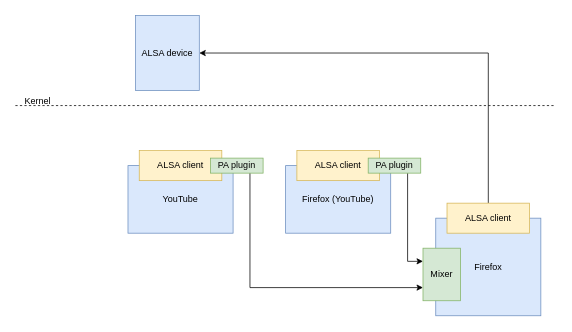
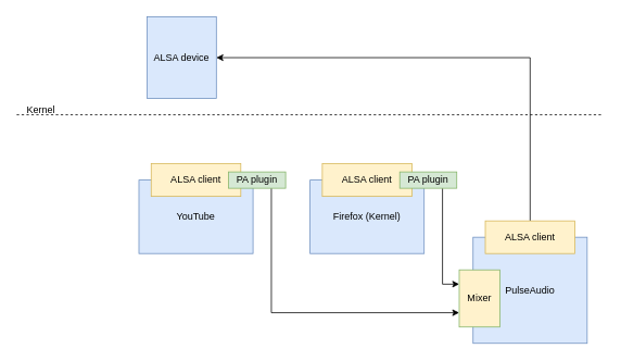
- <mxCell id="7" value="Firefox (YouTube)" style="rounded=0;whiteSpace=wrap;html=1;fillColor=#dae8fc;strokeColor=#6c8ebf;" vertex="1" parent="1"><mxGeometry x="380" y="220" width="140" height="90" as="geometry" /></mxCell>
+ <mxCell id="7" value="Firefox (Kernel)" style="rounded=0;whiteSpace=wrap;html=1;fillColor=#dae8fc;strokeColor=#6c8ebf;" vertex="1" parent="1"><mxGeometry x="380" y="220" width="140" height="90" as="geometry" /></mxCell>
- <mxCell id="9" value="&lt;div&gt;Firefox&lt;/div&gt;" style="rounded=0;whiteSpace=wrap;html=1;fillColor=#dae8fc;strokeColor=#6c8ebf;" vertex="1" parent="1"><mxGeometry x="580" y="290" width="140" height="130" as="geometry" /></mxCell>
+ <mxCell id="9" value="&lt;div&gt;PulseAudio&lt;/div&gt;" style="rounded=0;whiteSpace=wrap;html=1;fillColor=#dae8fc;strokeColor=#6c8ebf;" vertex="1" parent="1"><mxGeometry x="580" y="290" width="140" height="130" as="geometry" /></mxCell>
- <mxCell id="16" value="Mixer" style="rounded=0;whiteSpace=wrap;html=1;fillColor=#d5e8d4;strokeColor=#82b366;" vertex="1" parent="1"><mxGeometry x="563" y="330" width="50" height="70" as="geometry" /></mxCell>
+ <mxCell id="16" value="Mixer" style="rounded=0;whiteSpace=wrap;html=1;fillColor=#fff2cc;strokeColor=#82b366;" vertex="1" parent="1"><mxGeometry x="563" y="330" width="50" height="70" as="geometry" /></mxCell>
